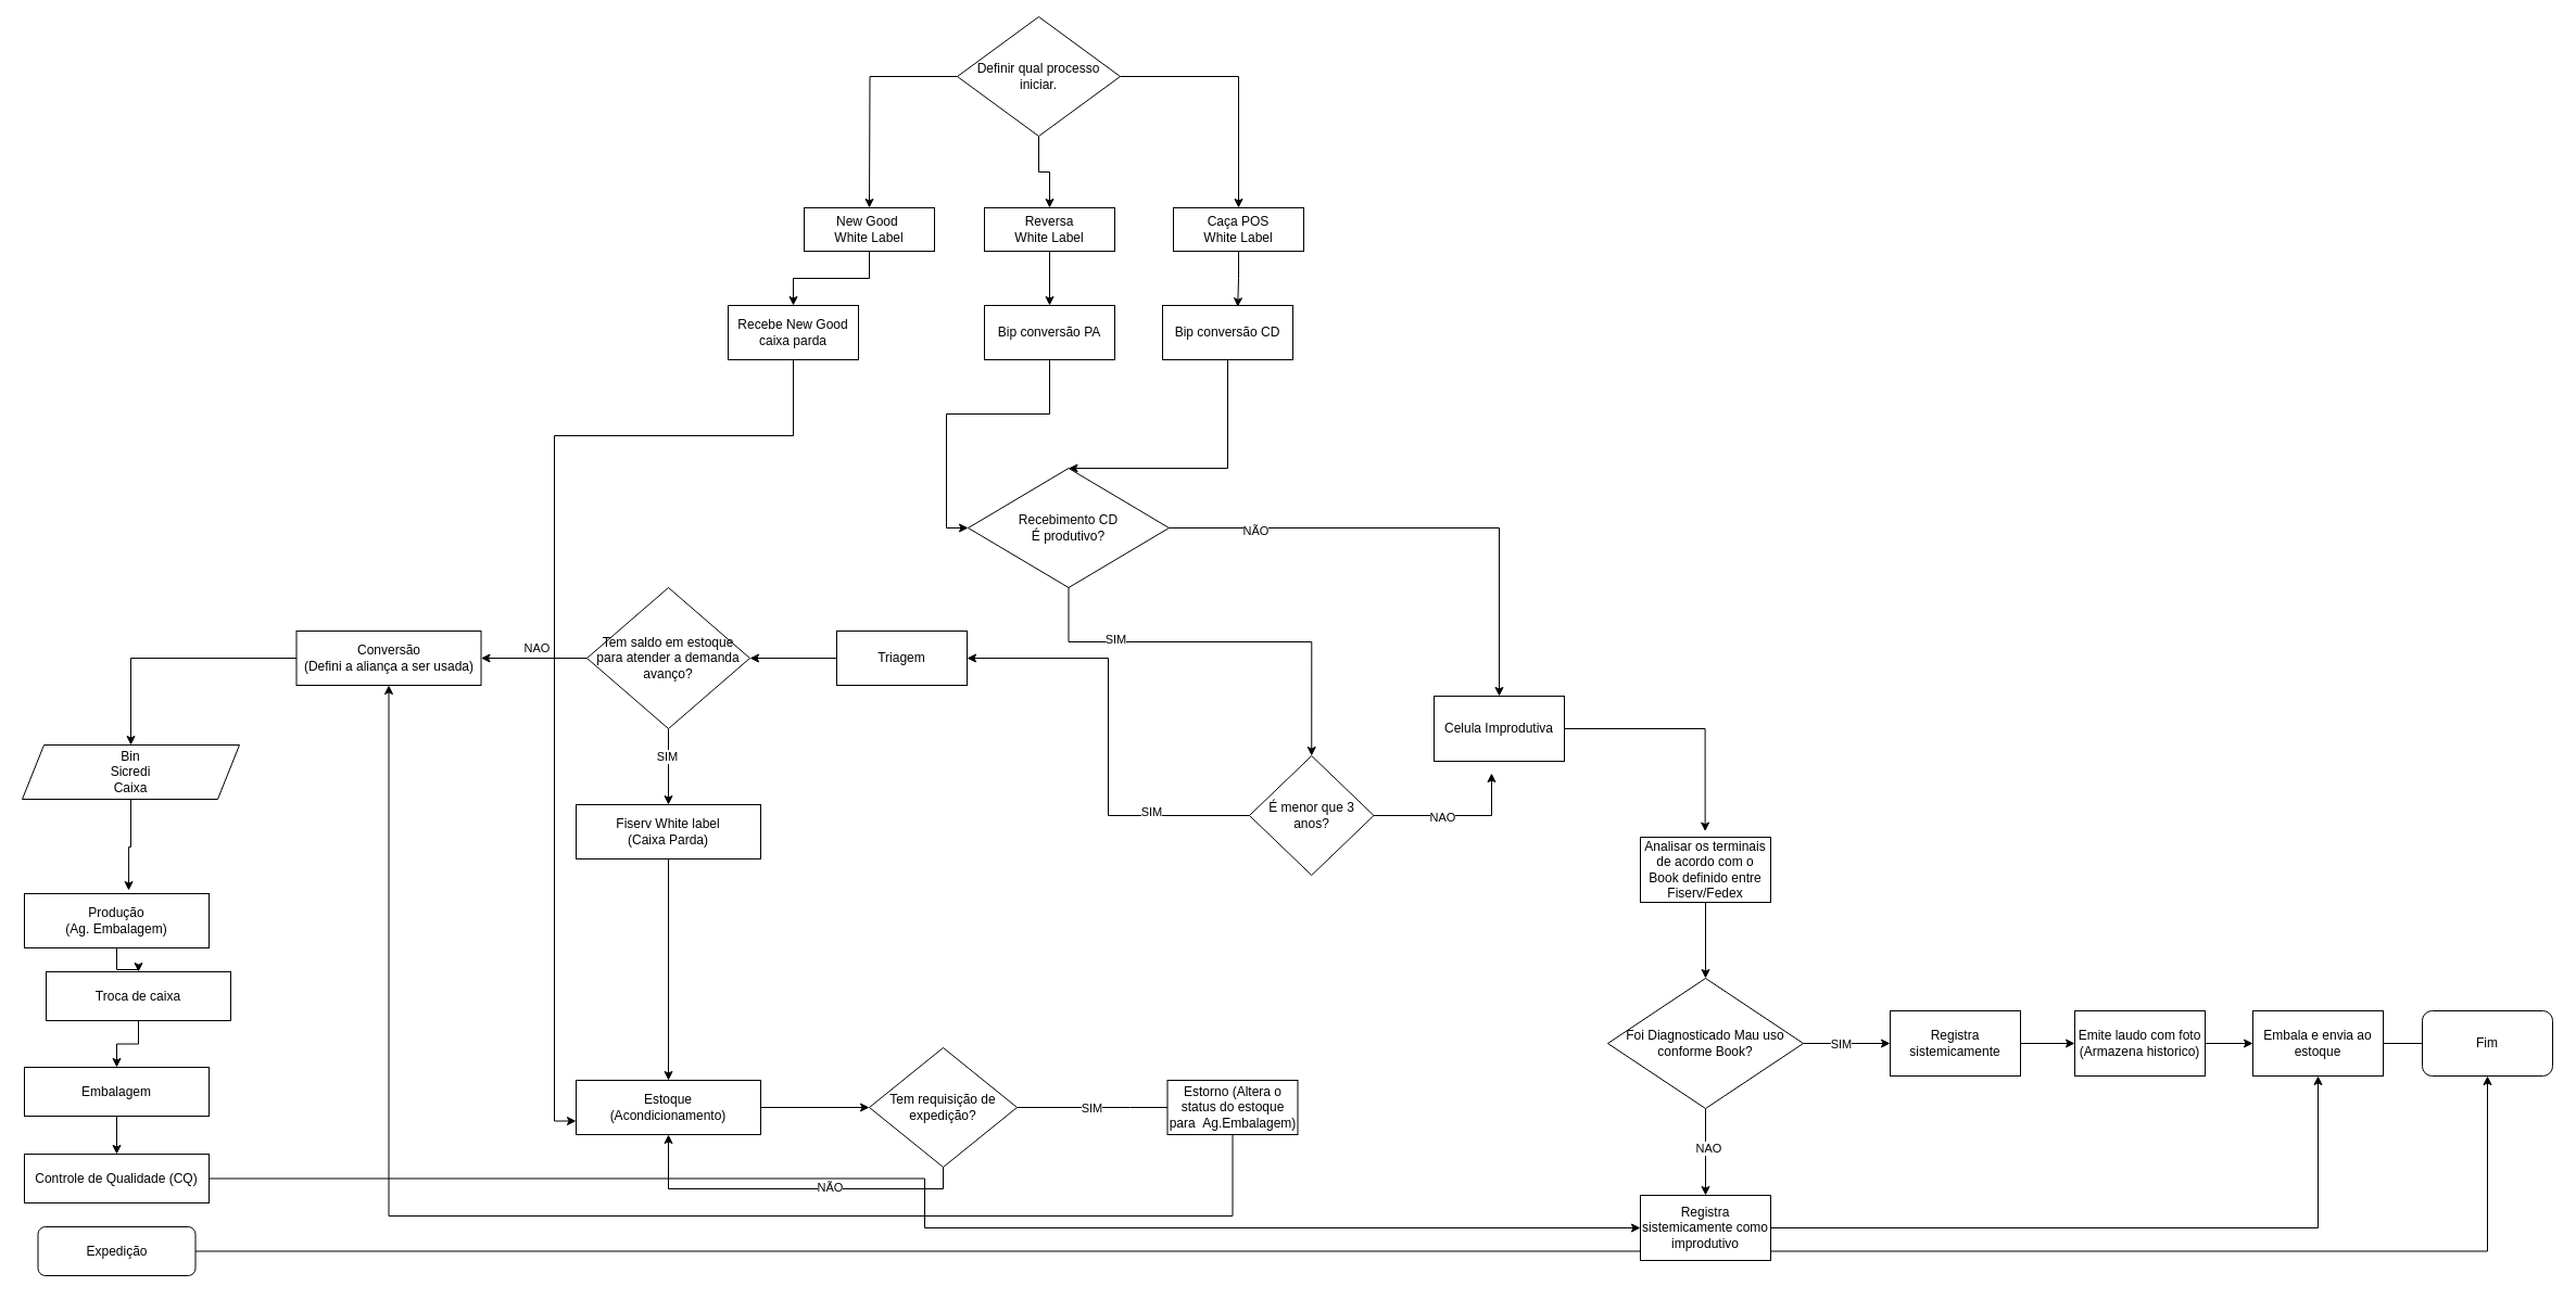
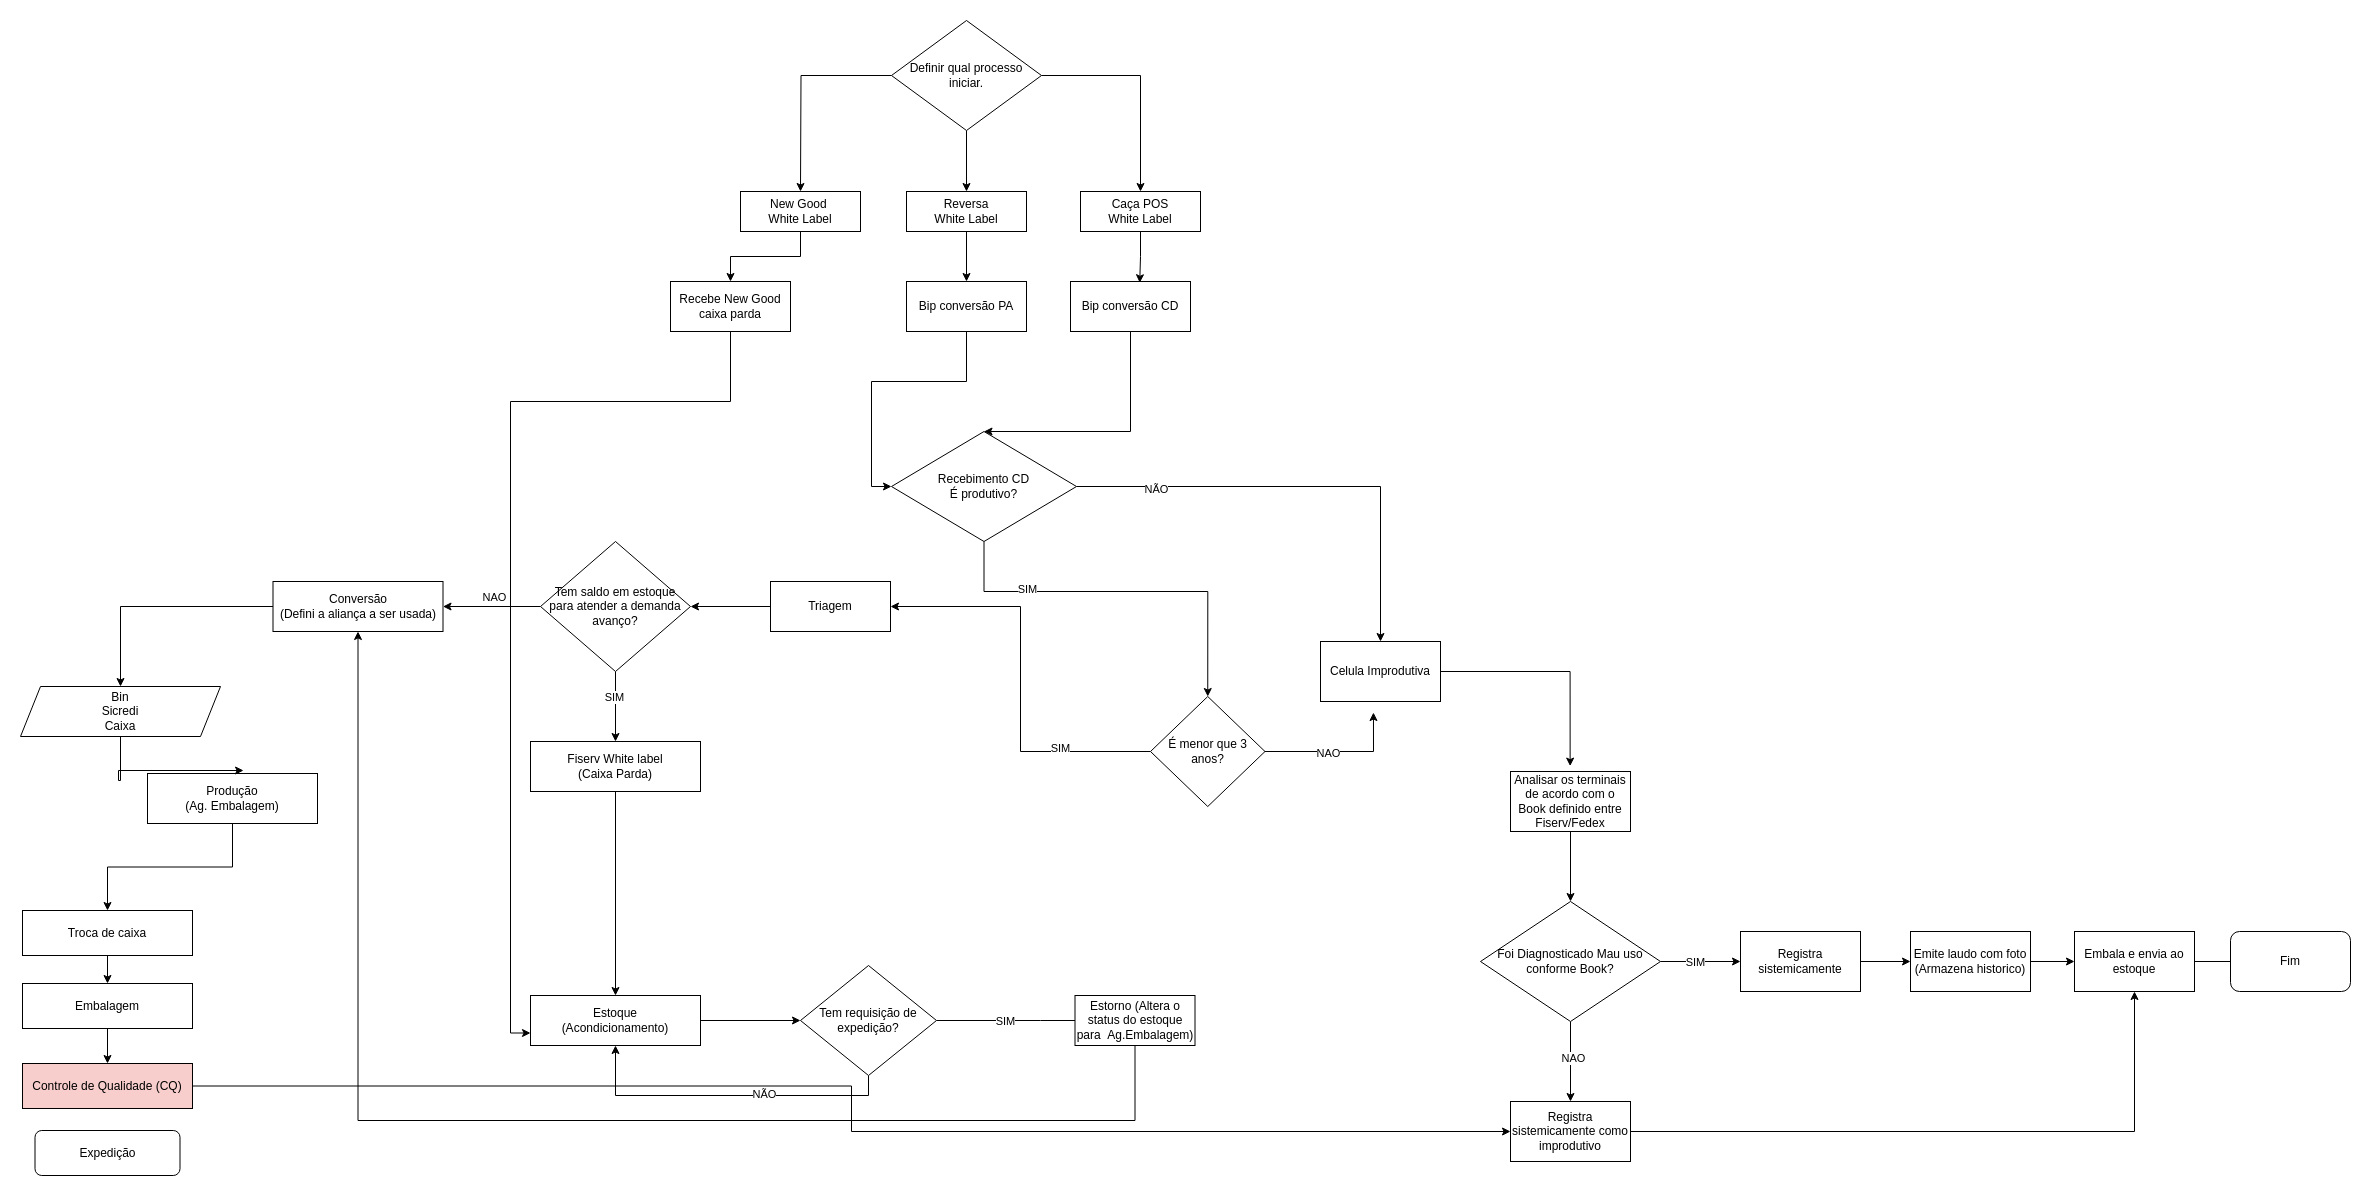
- <mxCell id="68" value="Definir qual processo iniciar." style="rhombus;whiteSpace=wrap;html=1;" vertex="1" parent="1"><mxGeometry x="881" y="15" width="150" height="110" as="geometry" /></mxCell>
+ <mxCell id="68" value="Definir qual processo iniciar." style="rhombus;whiteSpace=wrap;html=1;" vertex="1" parent="1"><mxGeometry x="891" y="20" width="150" height="110" as="geometry" /></mxCell>
- <mxCell id="44" value="Produção&lt;br&gt;(Ag. Embalagem)" style="rounded=0;whiteSpace=wrap;html=1;" vertex="1" parent="1"><mxGeometry x="22" y="823" width="170" height="50" as="geometry" /></mxCell>
+ <mxCell id="44" value="Produção&lt;br&gt;(Ag. Embalagem)" style="rounded=0;whiteSpace=wrap;html=1;" vertex="1" parent="1"><mxGeometry x="147" y="773" width="170" height="50" as="geometry" /></mxCell>
- <mxCell id="36" value="Troca de caixa" style="rounded=0;whiteSpace=wrap;html=1;" vertex="1" parent="1"><mxGeometry x="42" y="895" width="170" height="45" as="geometry" /></mxCell>
+ <mxCell id="36" value="Troca de caixa" style="rounded=0;whiteSpace=wrap;html=1;" vertex="1" parent="1"><mxGeometry x="22" y="910" width="170" height="45" as="geometry" /></mxCell>
- <mxCell id="38" value="Controle de Qualidade (CQ)" style="rounded=0;whiteSpace=wrap;html=1;" vertex="1" parent="1"><mxGeometry x="22" y="1063" width="170" height="45" as="geometry" /></mxCell>
+ <mxCell id="38" value="Controle de Qualidade (CQ)" style="rounded=0;whiteSpace=wrap;html=1;fillColor=#f8cecc;" vertex="1" parent="1"><mxGeometry x="22" y="1063" width="170" height="45" as="geometry" /></mxCell>
- <mxCell id="41" style="edgeStyle=orthogonalEdgeStyle;rounded=0;orthogonalLoop=1;jettySize=auto;html=1;entryX=0.5;entryY=1;entryDx=0;entryDy=0;" edge="1" parent="1" source="42" target="77"><mxGeometry relative="1" as="geometry" /></mxCell>
